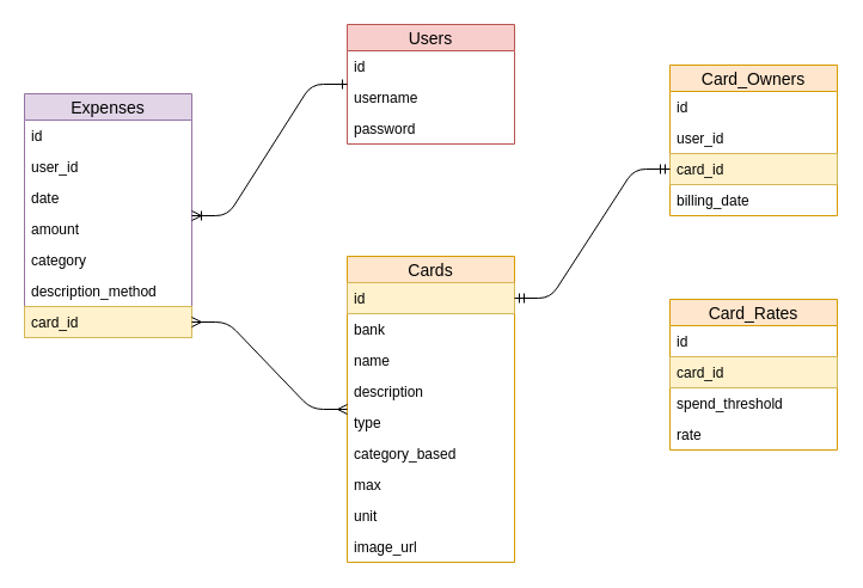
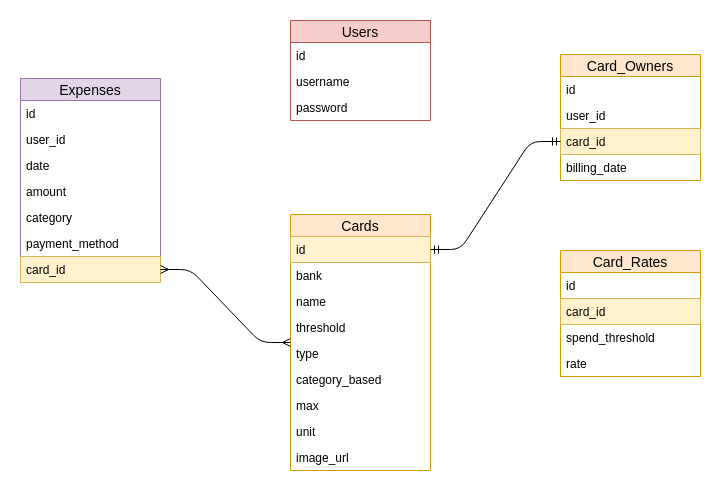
- <mxCell id="34" value="" style="edgeStyle=entityRelationEdgeStyle;fontSize=12;html=1;endArrow=ERoneToMany;startArrow=ERone;startFill=0;" edge="1" parent="1" source="2" target="6"><mxGeometry width="100" height="100" relative="1" as="geometry"><mxPoint x="-20" y="570" as="sourcePoint" /><mxPoint x="80" y="470" as="targetPoint" /></mxGeometry></mxCell>
- <mxCell id="12" value="description_method" style="text;strokeColor=none;fillColor=none;spacingLeft=4;spacingRight=4;overflow=hidden;rotatable=0;points=[[0,0.5],[1,0.5]];portConstraint=eastwest;fontSize=12;" vertex="1" parent="6"><mxGeometry y="152" width="140" height="26" as="geometry" /></mxCell>
+ <mxCell id="12" value="payment_method" style="text;strokeColor=none;fillColor=none;spacingLeft=4;spacingRight=4;overflow=hidden;rotatable=0;points=[[0,0.5],[1,0.5]];portConstraint=eastwest;fontSize=12;" vertex="1" parent="6"><mxGeometry y="152" width="140" height="26" as="geometry" /></mxCell>
- <mxCell id="18" value="description" style="text;strokeColor=none;fillColor=none;spacingLeft=4;spacingRight=4;overflow=hidden;rotatable=0;points=[[0,0.5],[1,0.5]];portConstraint=eastwest;fontSize=12;" vertex="1" parent="14"><mxGeometry y="100" width="140" height="26" as="geometry" /></mxCell>
+ <mxCell id="18" value="threshold" style="text;strokeColor=none;fillColor=none;spacingLeft=4;spacingRight=4;overflow=hidden;rotatable=0;points=[[0,0.5],[1,0.5]];portConstraint=eastwest;fontSize=12;" vertex="1" parent="14"><mxGeometry y="100" width="140" height="26" as="geometry" /></mxCell>
